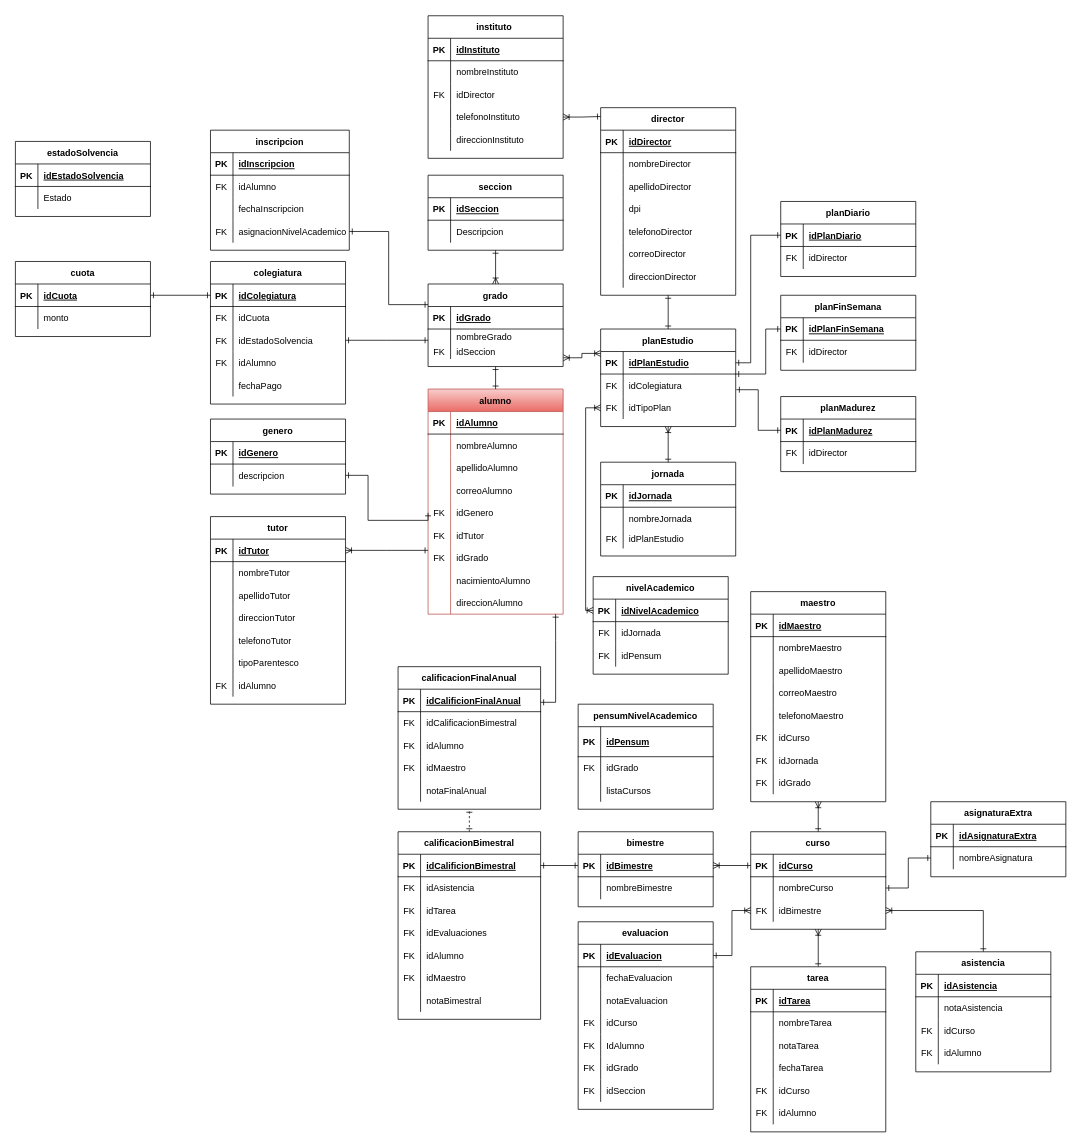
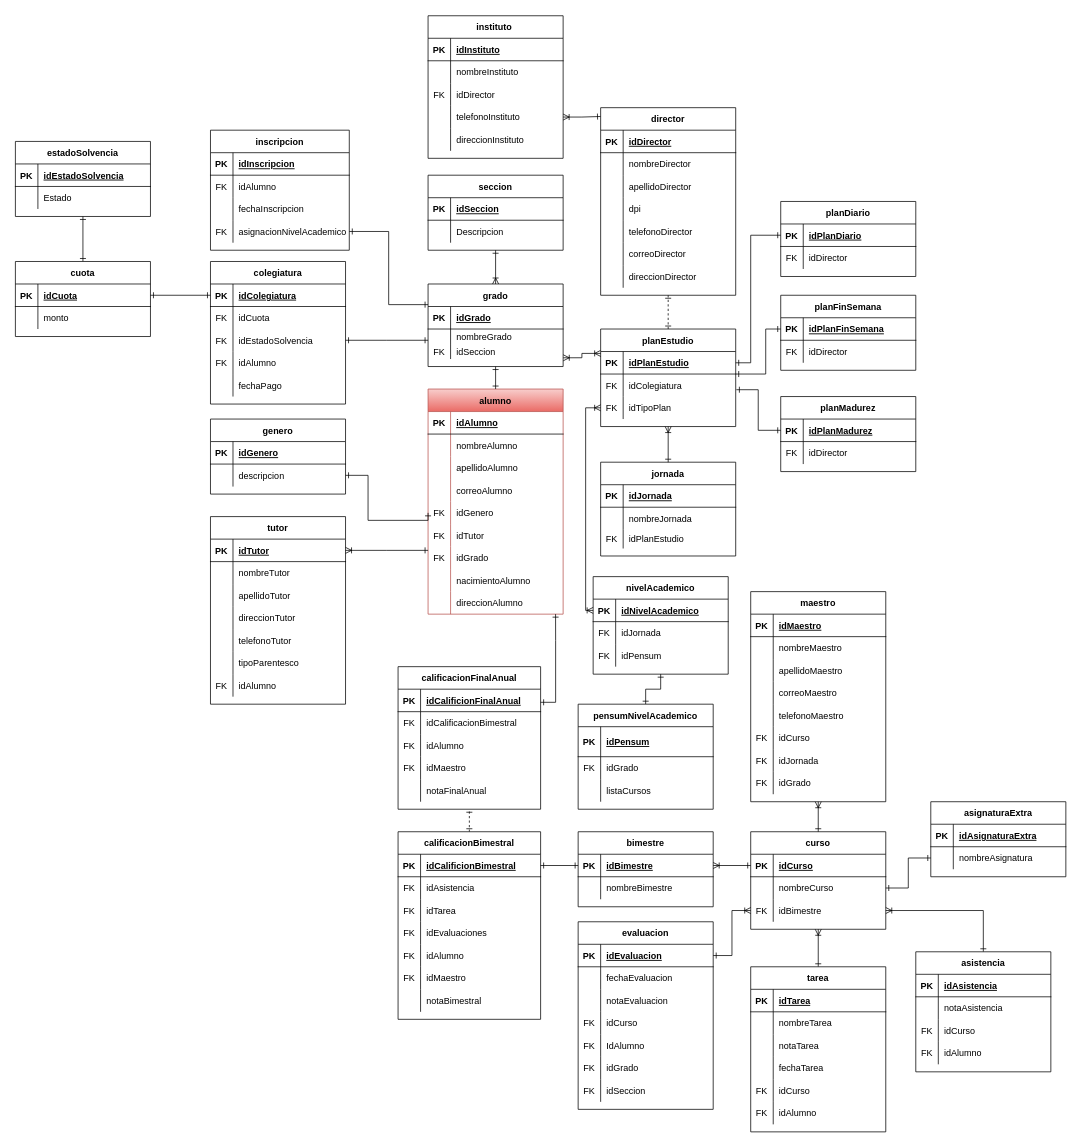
+ <mxCell id="332" style="edgeStyle=orthogonalEdgeStyle;rounded=0;orthogonalLoop=1;jettySize=auto;html=1;exitX=0.5;exitY=0;exitDx=0;exitDy=0;entryX=0.5;entryY=1;entryDx=0;entryDy=0;startArrow=ERone;startFill=0;endArrow=ERone;endFill=0;" edge="1" parent="1" source="333" target="325"><mxGeometry relative="1" as="geometry" /></mxCell>
- <mxCell id="206" style="edgeStyle=orthogonalEdgeStyle;rounded=0;orthogonalLoop=1;jettySize=auto;html=1;exitX=0.5;exitY=0;exitDx=0;exitDy=0;entryX=0.5;entryY=1;entryDx=0;entryDy=0;startArrow=ERone;startFill=0;endArrow=ERone;endFill=0;" edge="1" parent="1" source="208" target="287"><mxGeometry relative="1" as="geometry" /></mxCell>
+ <mxCell id="206" style="edgeStyle=orthogonalEdgeStyle;rounded=0;orthogonalLoop=1;jettySize=auto;html=1;exitX=0.5;exitY=0;exitDx=0;exitDy=0;entryX=0.5;entryY=1;entryDx=0;entryDy=0;startArrow=ERone;startFill=0;endArrow=ERone;endFill=0;dashed=1;" edge="1" parent="1" source="208" target="287"><mxGeometry relative="1" as="geometry" /></mxCell>
+ <mxCell id="43" style="edgeStyle=orthogonalEdgeStyle;rounded=0;orthogonalLoop=1;jettySize=auto;html=1;exitX=0.5;exitY=1;exitDx=0;exitDy=0;startArrow=ERone;startFill=0;endArrow=ERone;endFill=0;" edge="1" parent="1" source="44" target="100"><mxGeometry relative="1" as="geometry" /></mxCell>
